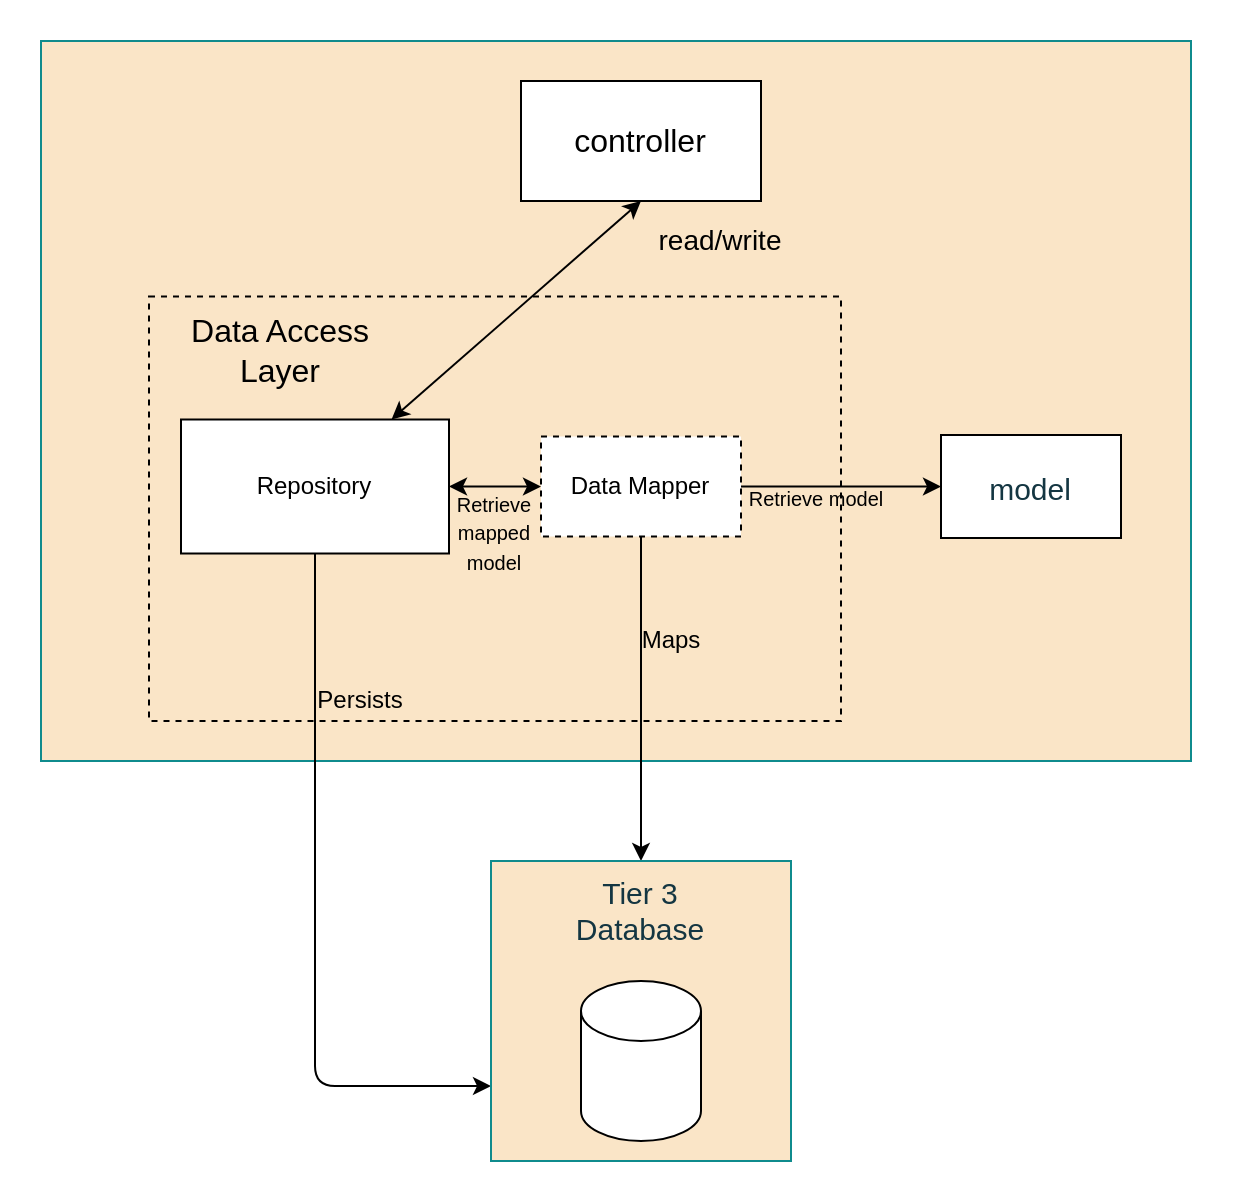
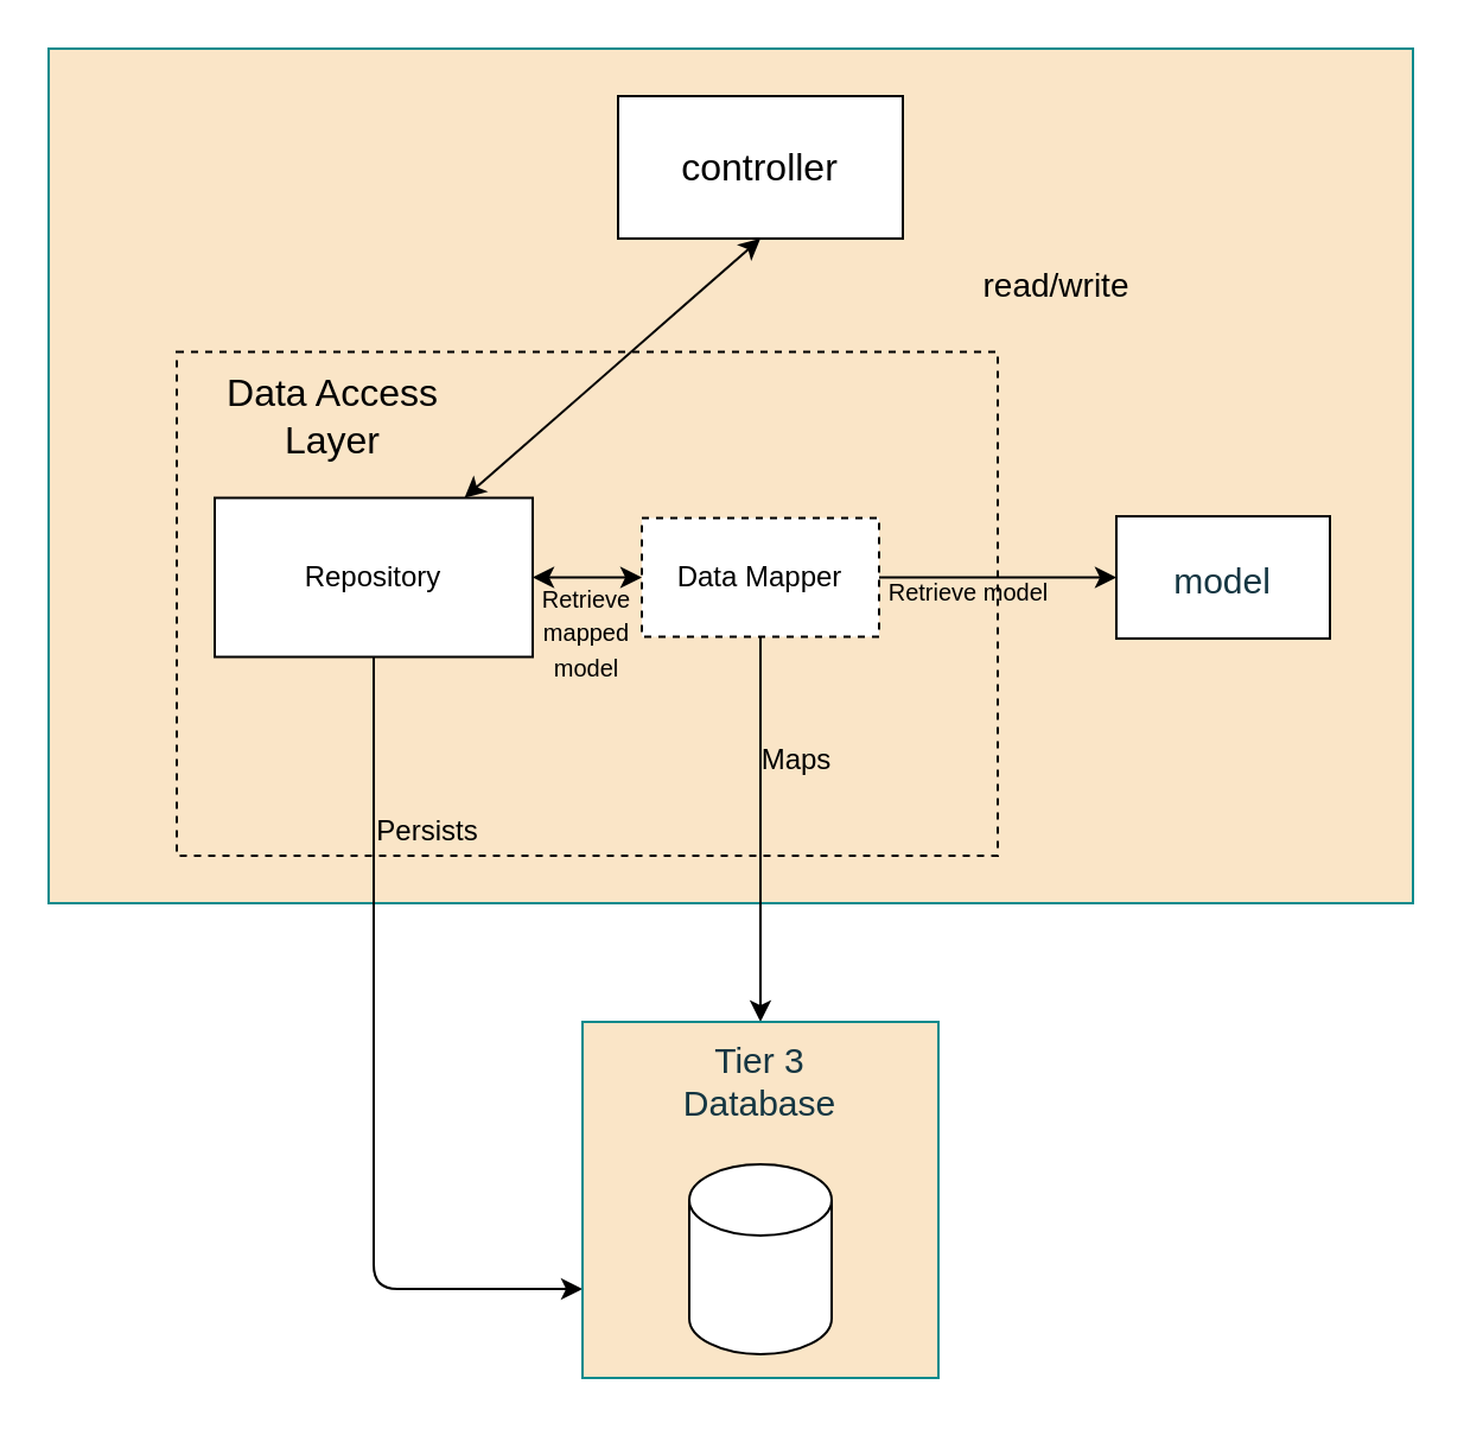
- <mxCell id="7" value="&lt;font style=&quot;font-size: 14px&quot;&gt;read/write&lt;/font&gt;" style="text;html=1;strokeColor=none;fillColor=none;align=center;verticalAlign=middle;whiteSpace=wrap;rounded=0;sketch=0;" vertex="1" parent="1"><mxGeometry x="320" y="110" width="80" height="20" as="geometry" /></mxCell>
+ <mxCell id="7" value="&lt;font style=&quot;font-size: 14px&quot;&gt;read/write&lt;/font&gt;" style="text;html=1;strokeColor=none;fillColor=none;align=center;verticalAlign=middle;whiteSpace=wrap;rounded=0;sketch=0;" vertex="1" parent="1"><mxGeometry x="405" y="110" width="80" height="20" as="geometry" /></mxCell>
